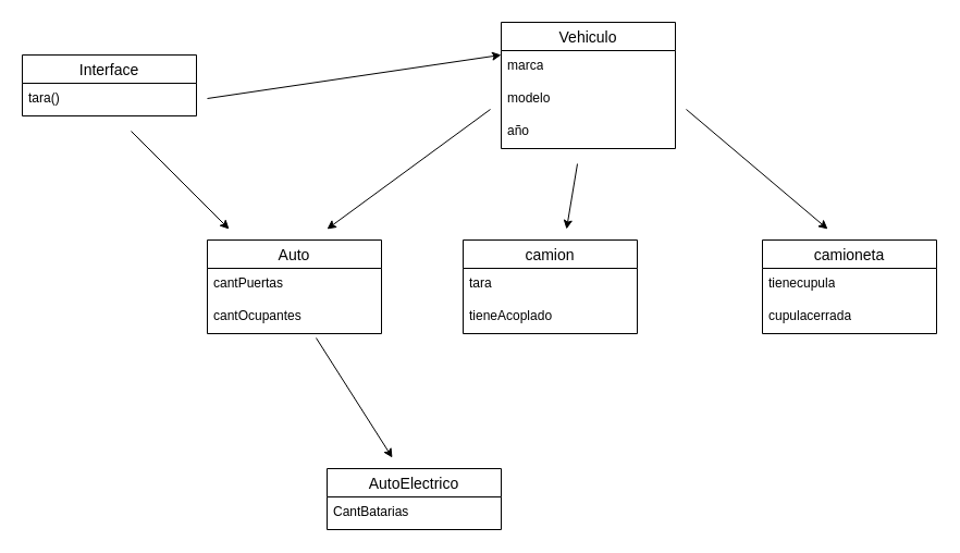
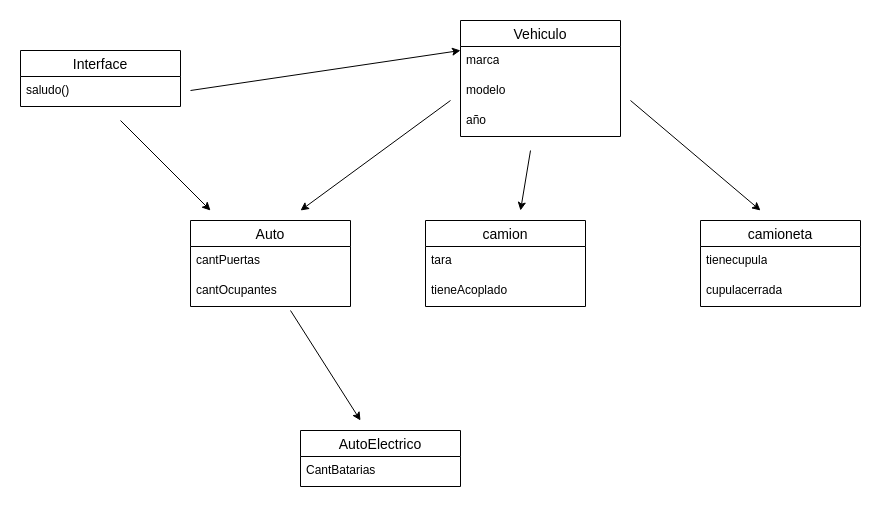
- <mxCell id="22" value="tara()" style="text;strokeColor=none;fillColor=none;spacingLeft=4;spacingRight=4;overflow=hidden;rotatable=0;points=[[0,0.5],[1,0.5]];portConstraint=eastwest;fontSize=12;whiteSpace=wrap;html=1;" vertex="1" parent="21"><mxGeometry y="26" width="160" height="30" as="geometry" /></mxCell>
+ <mxCell id="22" value="saludo()" style="text;strokeColor=none;fillColor=none;spacingLeft=4;spacingRight=4;overflow=hidden;rotatable=0;points=[[0,0.5],[1,0.5]];portConstraint=eastwest;fontSize=12;whiteSpace=wrap;html=1;" vertex="1" parent="21"><mxGeometry y="26" width="160" height="30" as="geometry" /></mxCell>
